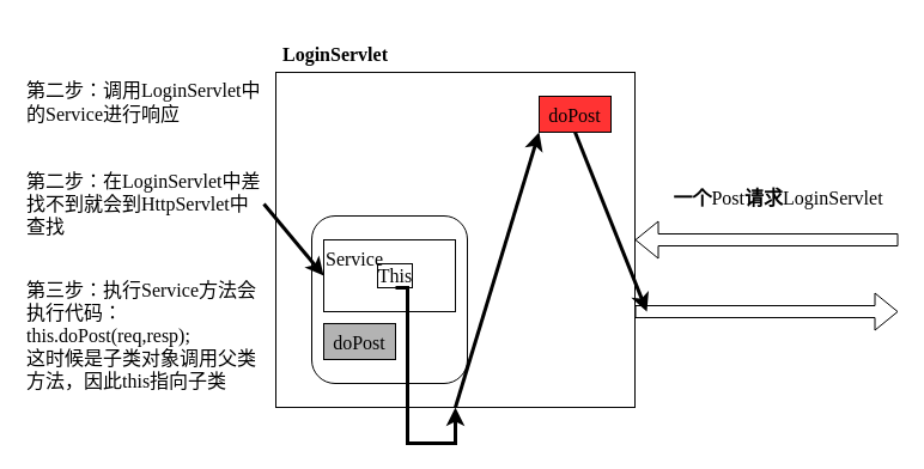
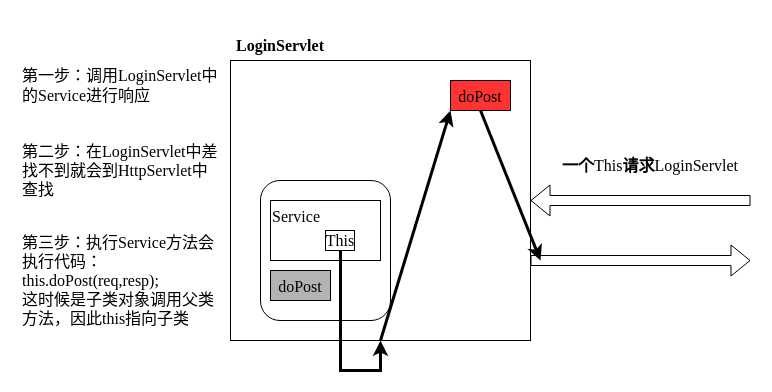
- <mxCell id="13" value="第二步：调用LoginServlet中的Service进行响应" style="text;html=1;strokeColor=none;fillColor=none;align=left;verticalAlign=middle;whiteSpace=wrap;rounded=0;fontFamily=Comic Sans MS;fontSize=16;" vertex="1" parent="1"><mxGeometry x="20" y="40" width="200" height="90" as="geometry" /></mxCell>
+ <mxCell id="13" value="第一步：调用LoginServlet中的Service进行响应" style="text;html=1;strokeColor=none;fillColor=none;align=left;verticalAlign=middle;whiteSpace=wrap;rounded=0;fontFamily=Comic Sans MS;fontSize=16;" vertex="1" parent="1"><mxGeometry x="20" y="40" width="200" height="90" as="geometry" /></mxCell>
- <mxCell id="12" value="一个&lt;span style=&quot;font-weight: 400&quot;&gt;Post&lt;/span&gt;请求&lt;span style=&quot;font-weight: normal&quot;&gt;LoginServlet&lt;/span&gt;" style="text;html=1;strokeColor=none;fillColor=none;align=center;verticalAlign=middle;whiteSpace=wrap;rounded=0;fontFamily=Comic Sans MS;fontSize=16;fontStyle=1" vertex="1" parent="1"><mxGeometry x="550" y="140" width="200" height="50" as="geometry" /></mxCell>
+ <mxCell id="12" value="一个&lt;span style=&quot;font-weight: 400&quot;&gt;This&lt;/span&gt;请求&lt;span style=&quot;font-weight: normal&quot;&gt;LoginServlet&lt;/span&gt;" style="text;html=1;strokeColor=none;fillColor=none;align=center;verticalAlign=middle;whiteSpace=wrap;rounded=0;fontFamily=Comic Sans MS;fontSize=16;fontStyle=1" vertex="1" parent="1"><mxGeometry x="550" y="140" width="200" height="50" as="geometry" /></mxCell>
- <mxCell id="14" style="rounded=0;orthogonalLoop=1;jettySize=auto;html=1;exitX=1;exitY=0.5;exitDx=0;exitDy=0;entryX=0;entryY=0.5;entryDx=0;entryDy=0;fontFamily=Comic Sans MS;fontSize=16;strokeWidth=3;" edge="1" parent="1" source="15" target="5"><mxGeometry relative="1" as="geometry" /></mxCell>
- <mxCell id="7" value="This" style="text;html=1;strokeColor=none;fillColor=none;align=center;verticalAlign=middle;whiteSpace=wrap;rounded=0;fontFamily=Comic Sans MS;fontSize=16;labelBorderColor=#000000;" vertex="1" parent="1"><mxGeometry x="310" y="220" width="40" height="20" as="geometry" /></mxCell>
+ <mxCell id="7" value="This" style="text;html=1;strokeColor=none;fillColor=none;align=center;verticalAlign=middle;whiteSpace=wrap;rounded=0;fontFamily=Comic Sans MS;fontSize=16;labelBorderColor=#000000;" vertex="1" parent="1"><mxGeometry x="320" y="230" width="40" height="20" as="geometry" /></mxCell>
